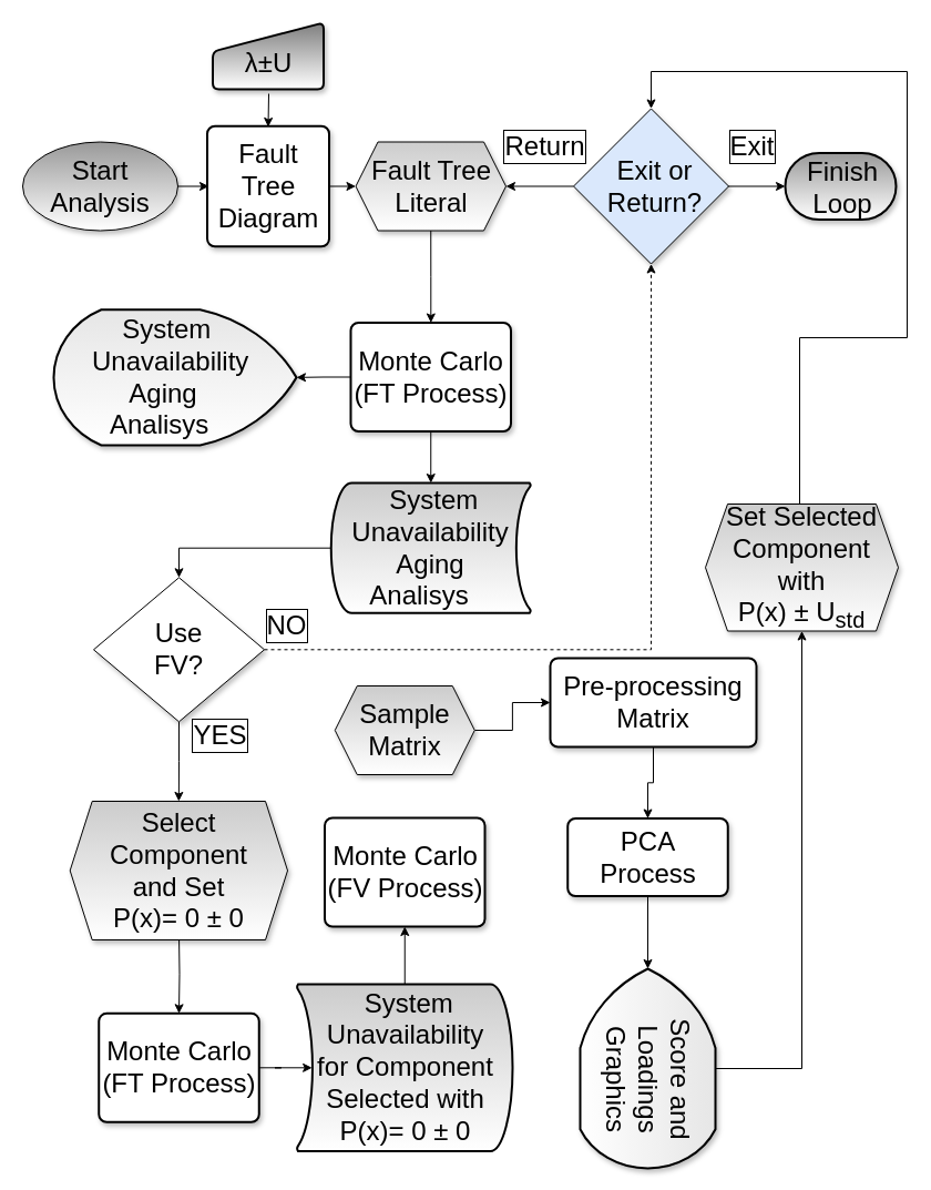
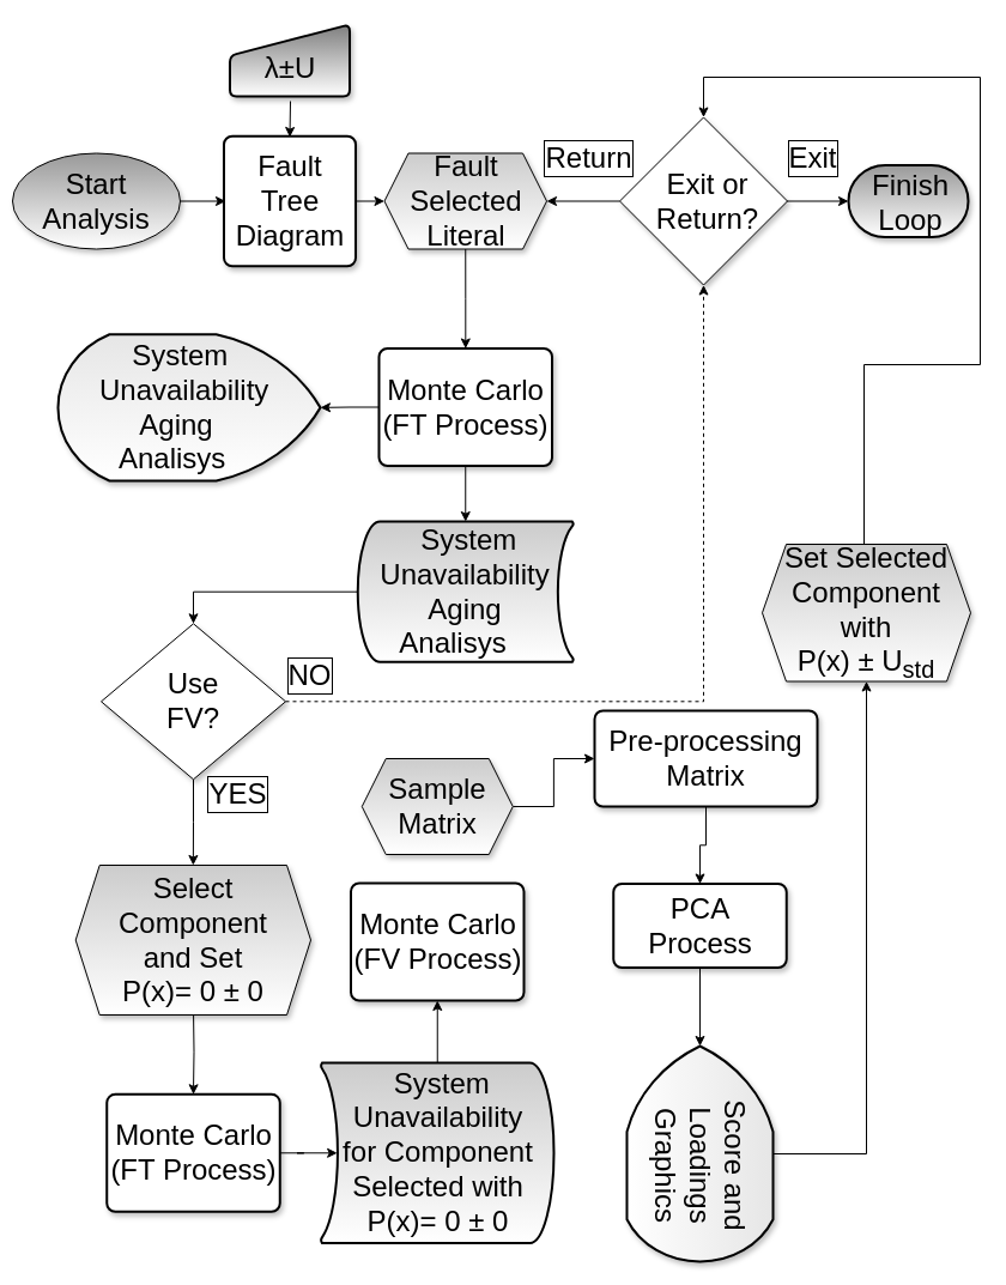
- <mxCell id="3" value="Start Analysis" style="ellipse;whiteSpace=wrap;html=1;fontSize=24;fillColor=#999999;gradientColor=#ffffff;shadow=1;sketch=0;" parent="1" vertex="1"><mxGeometry x="20" y="127.5" width="140" height="80" as="geometry" /></mxCell>
+ <mxCell id="3" value="Start Analysis" style="ellipse;whiteSpace=wrap;html=1;fontSize=24;fillColor=#999999;gradientColor=#ffffff;shadow=1;sketch=0;" parent="1" vertex="1"><mxGeometry x="10" y="127.5" width="140" height="80" as="geometry" /></mxCell>
- <mxCell id="9" value="Exit or Return?" style="rhombus;whiteSpace=wrap;html=1;fontSize=24;fillColor=#dae8fc;shadow=1;spacingRight=-7;" parent="1" vertex="1"><mxGeometry x="517" y="97.5" width="140" height="140" as="geometry" /></mxCell>
+ <mxCell id="9" value="Exit or Return?" style="rhombus;whiteSpace=wrap;html=1;fontSize=24;fillColor=#FFFFFF;shadow=1;spacingRight=-7;" parent="1" vertex="1"><mxGeometry x="517" y="97.5" width="140" height="140" as="geometry" /></mxCell>
- <mxCell id="6" value="Fault Tree Literal" style="shape=hexagon;perimeter=hexagonPerimeter2;whiteSpace=wrap;html=1;fixedSize=1;fontSize=24;fillColor=#CCCCCC;gradientColor=#ffffff;shadow=1;" parent="1" vertex="1"><mxGeometry x="320.5" y="127.5" width="135.5" height="80" as="geometry" /></mxCell>
+ <mxCell id="6" value="Fault Selected Literal" style="shape=hexagon;perimeter=hexagonPerimeter2;whiteSpace=wrap;html=1;fixedSize=1;fontSize=24;fillColor=#CCCCCC;gradientColor=#ffffff;shadow=1;" parent="1" vertex="1"><mxGeometry x="320.5" y="127.5" width="135.5" height="80" as="geometry" /></mxCell>
- <mxCell id="20" value="Sample Matrix" style="shape=hexagon;perimeter=hexagonPerimeter2;whiteSpace=wrap;html=1;fixedSize=1;fontSize=24;fillColor=#CCCCCC;gradientColor=#ffffff;shadow=1;" parent="1" vertex="1"><mxGeometry x="301.75" y="618" width="126" height="80" as="geometry" /></mxCell>
+ <mxCell id="20" value="Sample Matrix" style="shape=hexagon;perimeter=hexagonPerimeter2;whiteSpace=wrap;html=1;fixedSize=1;fontSize=24;fillColor=#CCCCCC;gradientColor=#ffffff;shadow=1;" parent="1" vertex="1"><mxGeometry x="301.75" y="633" width="126" height="80" as="geometry" /></mxCell>
